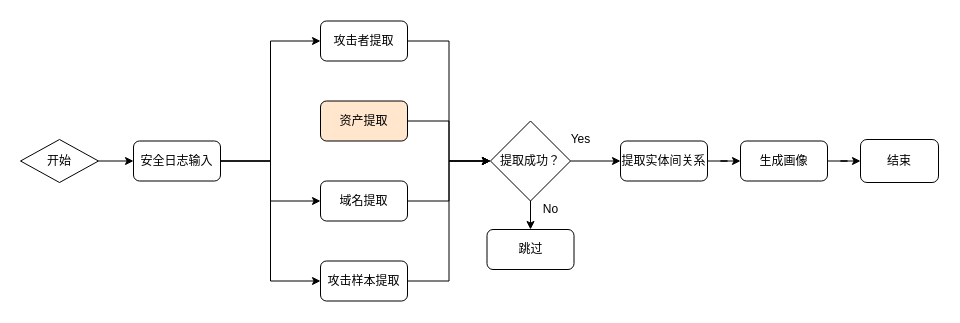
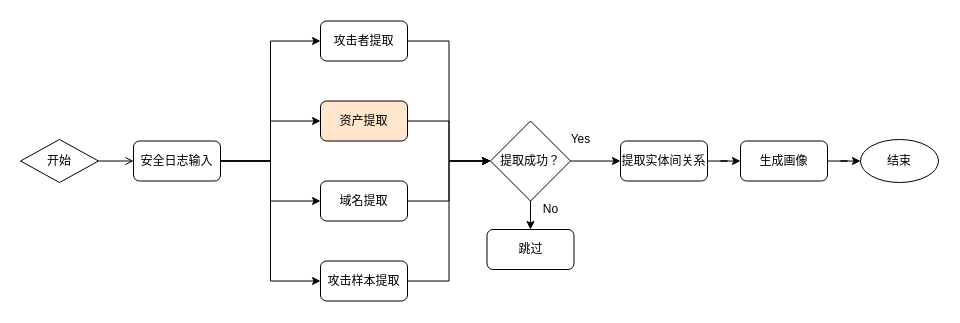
+ <mxCell id="4" style="edgeStyle=orthogonalEdgeStyle;rounded=0;orthogonalLoop=1;jettySize=auto;html=1;entryX=0;entryY=0.5;entryDx=0;entryDy=0;" edge="1" parent="1" source="7" target="11"><mxGeometry relative="1" as="geometry" /></mxCell>
- <mxCell id="26" style="edgeStyle=orthogonalEdgeStyle;rounded=0;orthogonalLoop=1;jettySize=auto;html=1;exitX=1;exitY=0.5;exitDx=0;exitDy=0;entryX=0;entryY=0.5;entryDx=0;entryDy=0;" edge="1" parent="1" source="2" target="7"><mxGeometry relative="1" as="geometry"><mxPoint x="230" y="170.481" as="sourcePoint" /><mxPoint x="330" y="210.481" as="targetPoint" /></mxGeometry></mxCell>
+ <mxCell id="26" style="edgeStyle=orthogonalEdgeStyle;rounded=0;orthogonalLoop=1;jettySize=auto;html=1;exitX=1;exitY=0.5;exitDx=0;exitDy=0;entryX=0;entryY=0.5;entryDx=0;entryDy=0;endArrow=open;" edge="1" parent="1" source="2" target="7"><mxGeometry relative="1" as="geometry"><mxPoint x="230" y="170.481" as="sourcePoint" /><mxPoint x="330" y="210.481" as="targetPoint" /></mxGeometry></mxCell>
- <mxCell id="25" value="结束" style="whiteSpace=wrap;html=1;rounded=1;" vertex="1" parent="1"><mxGeometry x="860" y="139" width="78" height="43" as="geometry" /></mxCell>
+ <mxCell id="25" value="结束" style="ellipse;whiteSpace=wrap;html=1;" vertex="1" parent="1"><mxGeometry x="860" y="139" width="78" height="43" as="geometry" /></mxCell>
